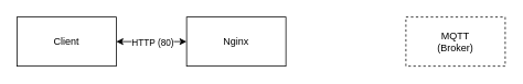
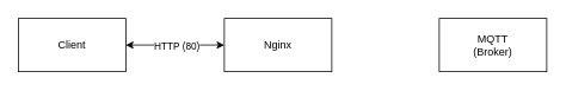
- <mxCell id="5" value="Nginx" style="rounded=0;whiteSpace=wrap;html=1;" vertex="1" parent="1"><mxGeometry x="225" y="20" width="120" height="60" as="geometry" /></mxCell>
+ <mxCell id="5" value="Nginx" style="rounded=0;whiteSpace=wrap;html=1;" vertex="1" parent="1"><mxGeometry x="250" y="20" width="120" height="60" as="geometry" /></mxCell>
- <mxCell id="6" value="MQTT&lt;div&gt;(Broker)&lt;/div&gt;" style="rounded=0;whiteSpace=wrap;html=1;dashed=1;" vertex="1" parent="1"><mxGeometry x="490" y="20" width="120" height="60" as="geometry" /></mxCell>
+ <mxCell id="6" value="MQTT&lt;div&gt;(Broker)&lt;/div&gt;" style="rounded=0;whiteSpace=wrap;html=1;" vertex="1" parent="1"><mxGeometry x="490" y="20" width="120" height="60" as="geometry" /></mxCell>
